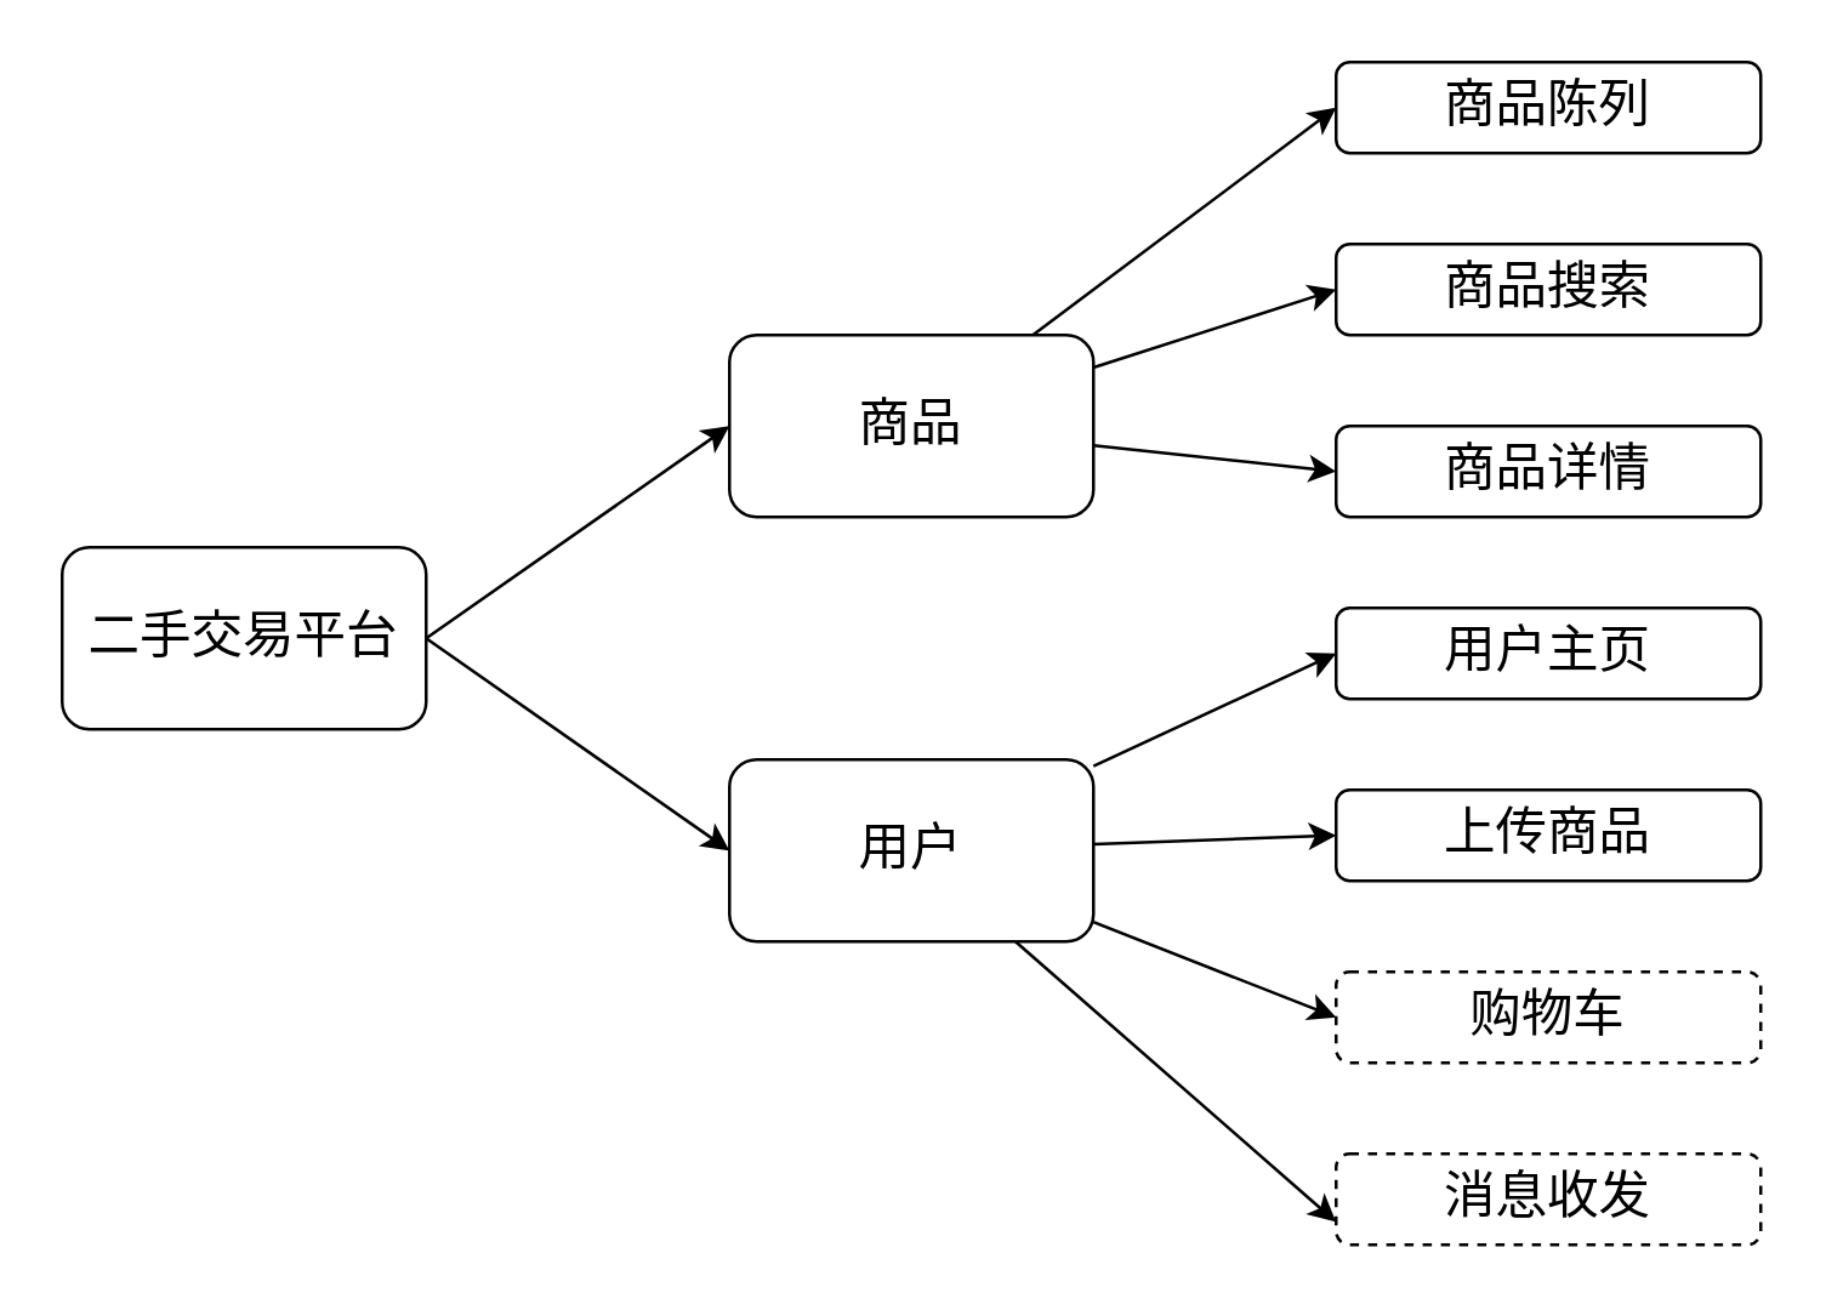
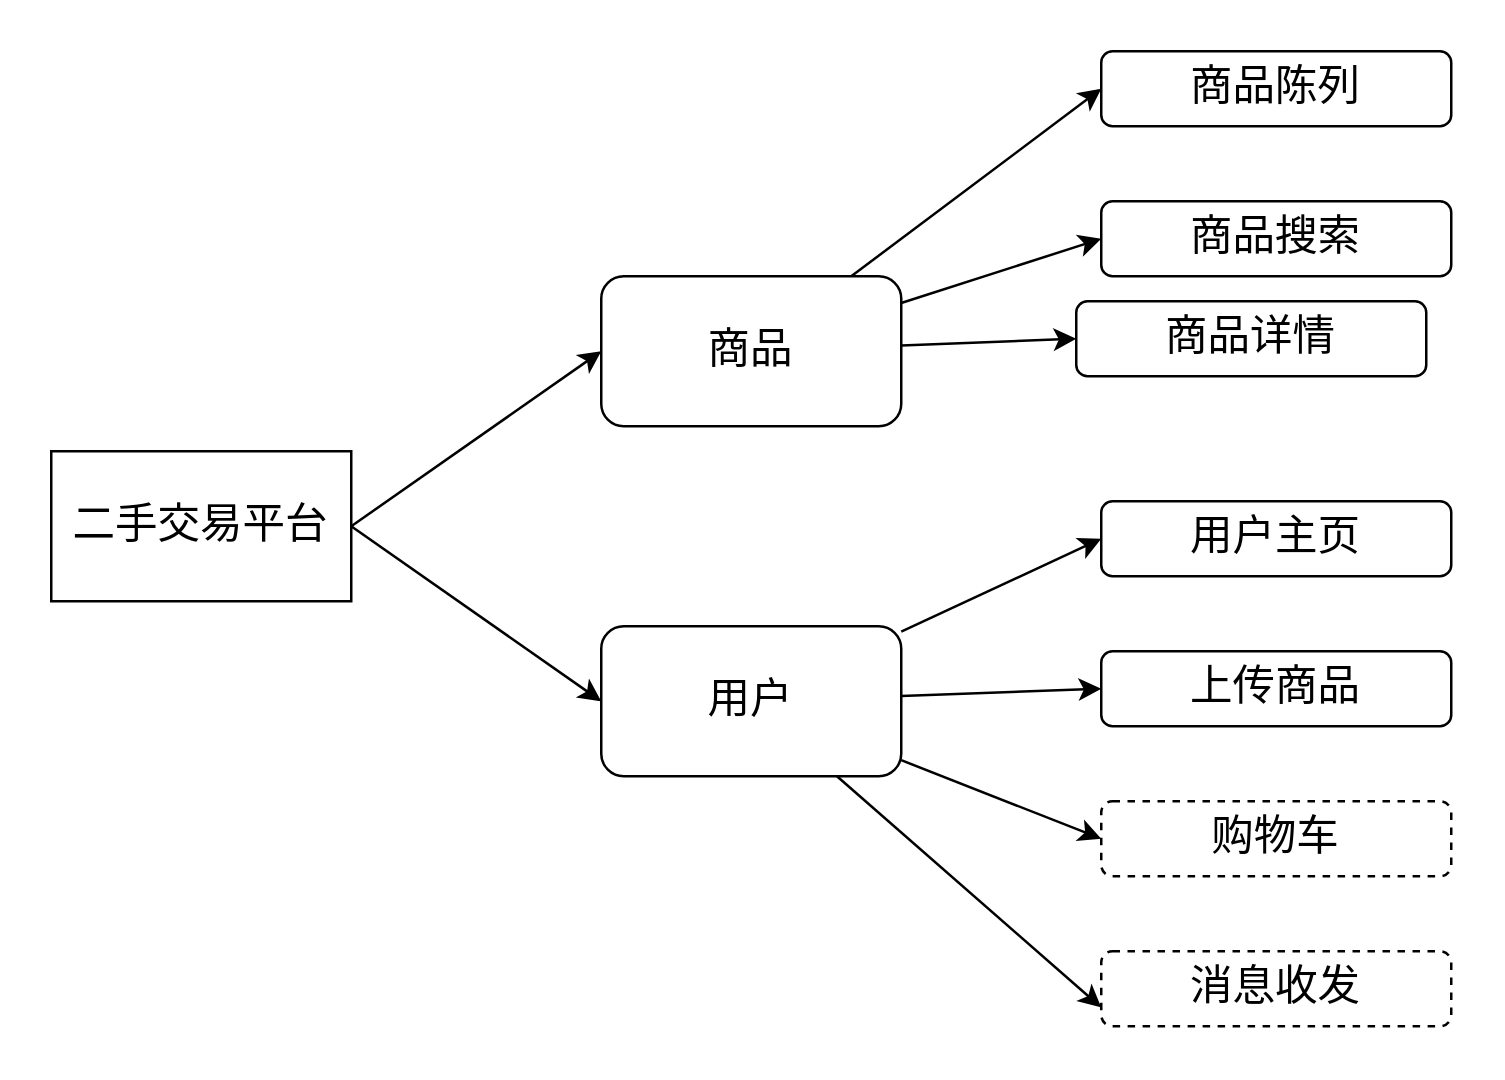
- <mxCell id="16" value="商品详情" style="rounded=1;whiteSpace=wrap;html=1;fontSize=17;" vertex="1" parent="1"><mxGeometry x="440" y="140" width="140" height="30" as="geometry" /></mxCell>
+ <mxCell id="16" value="商品详情" style="rounded=1;whiteSpace=wrap;html=1;fontSize=17;" vertex="1" parent="1"><mxGeometry x="430" y="120" width="140" height="30" as="geometry" /></mxCell>
- <mxCell id="4" value="&lt;font style=&quot;font-size: 17px;&quot;&gt;二手交易平台&lt;/font&gt;" style="rounded=1;whiteSpace=wrap;html=1;" vertex="1" parent="1"><mxGeometry x="20" y="180" width="120" height="60" as="geometry" /></mxCell>
+ <mxCell id="4" value="&lt;font style=&quot;font-size: 17px;&quot;&gt;二手交易平台&lt;/font&gt;" style="whiteSpace=wrap;html=1;rounded=0;" vertex="1" parent="1"><mxGeometry x="20" y="180" width="120" height="60" as="geometry" /></mxCell>
